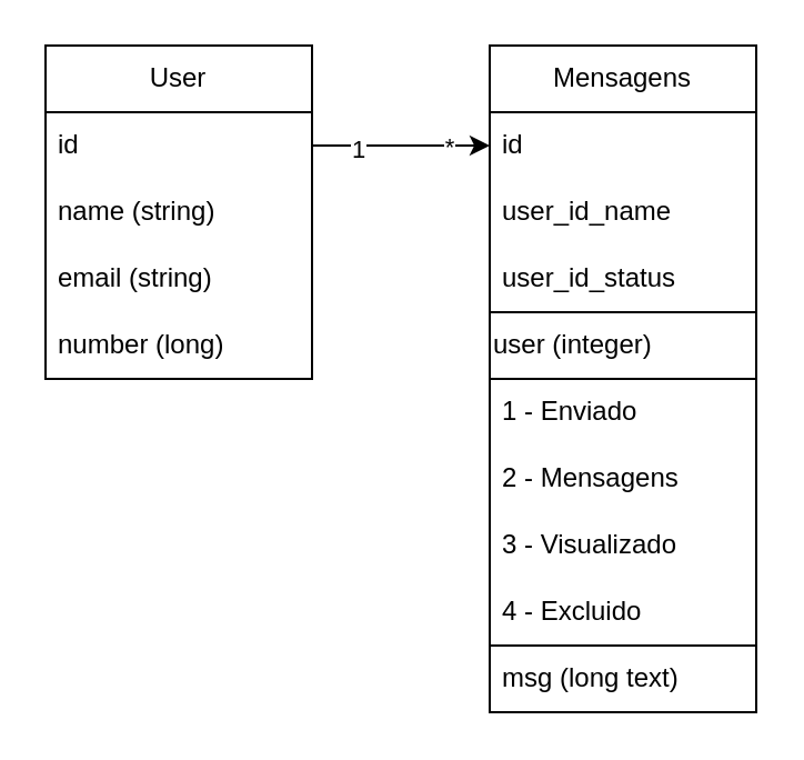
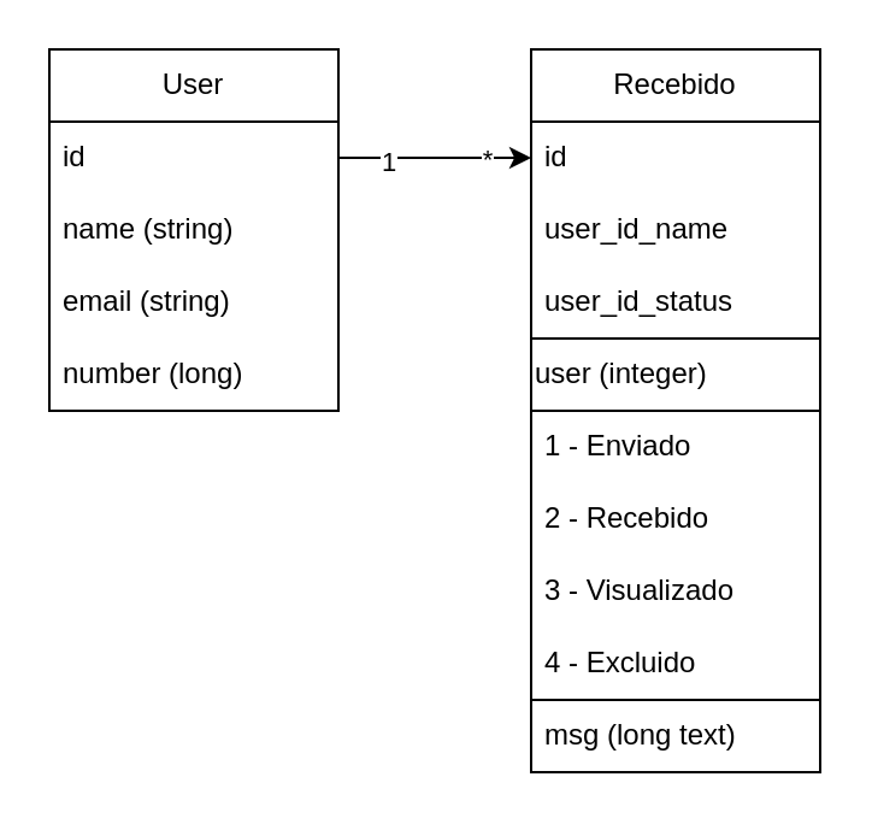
- <mxCell id="7" value="Mensagens" style="swimlane;fontStyle=0;childLayout=stackLayout;horizontal=1;startSize=30;horizontalStack=0;resizeParent=1;resizeParentMax=0;resizeLast=0;collapsible=1;marginBottom=0;whiteSpace=wrap;html=1;" vertex="1" parent="1"><mxGeometry x="220" y="20" width="120" height="300" as="geometry" /></mxCell>
+ <mxCell id="7" value="Recebido" style="swimlane;fontStyle=0;childLayout=stackLayout;horizontal=1;startSize=30;horizontalStack=0;resizeParent=1;resizeParentMax=0;resizeLast=0;collapsible=1;marginBottom=0;whiteSpace=wrap;html=1;" vertex="1" parent="1"><mxGeometry x="220" y="20" width="120" height="300" as="geometry" /></mxCell>
- <mxCell id="13" value="2 - Mensagens" style="text;strokeColor=none;fillColor=none;align=left;verticalAlign=middle;spacingLeft=4;spacingRight=4;overflow=hidden;points=[[0,0.5],[1,0.5]];portConstraint=eastwest;rotatable=0;whiteSpace=wrap;html=1;" vertex="1" parent="11"><mxGeometry y="60" width="120" height="30" as="geometry" /></mxCell>
+ <mxCell id="13" value="2 - Recebido" style="text;strokeColor=none;fillColor=none;align=left;verticalAlign=middle;spacingLeft=4;spacingRight=4;overflow=hidden;points=[[0,0.5],[1,0.5]];portConstraint=eastwest;rotatable=0;whiteSpace=wrap;html=1;" vertex="1" parent="11"><mxGeometry y="60" width="120" height="30" as="geometry" /></mxCell>
